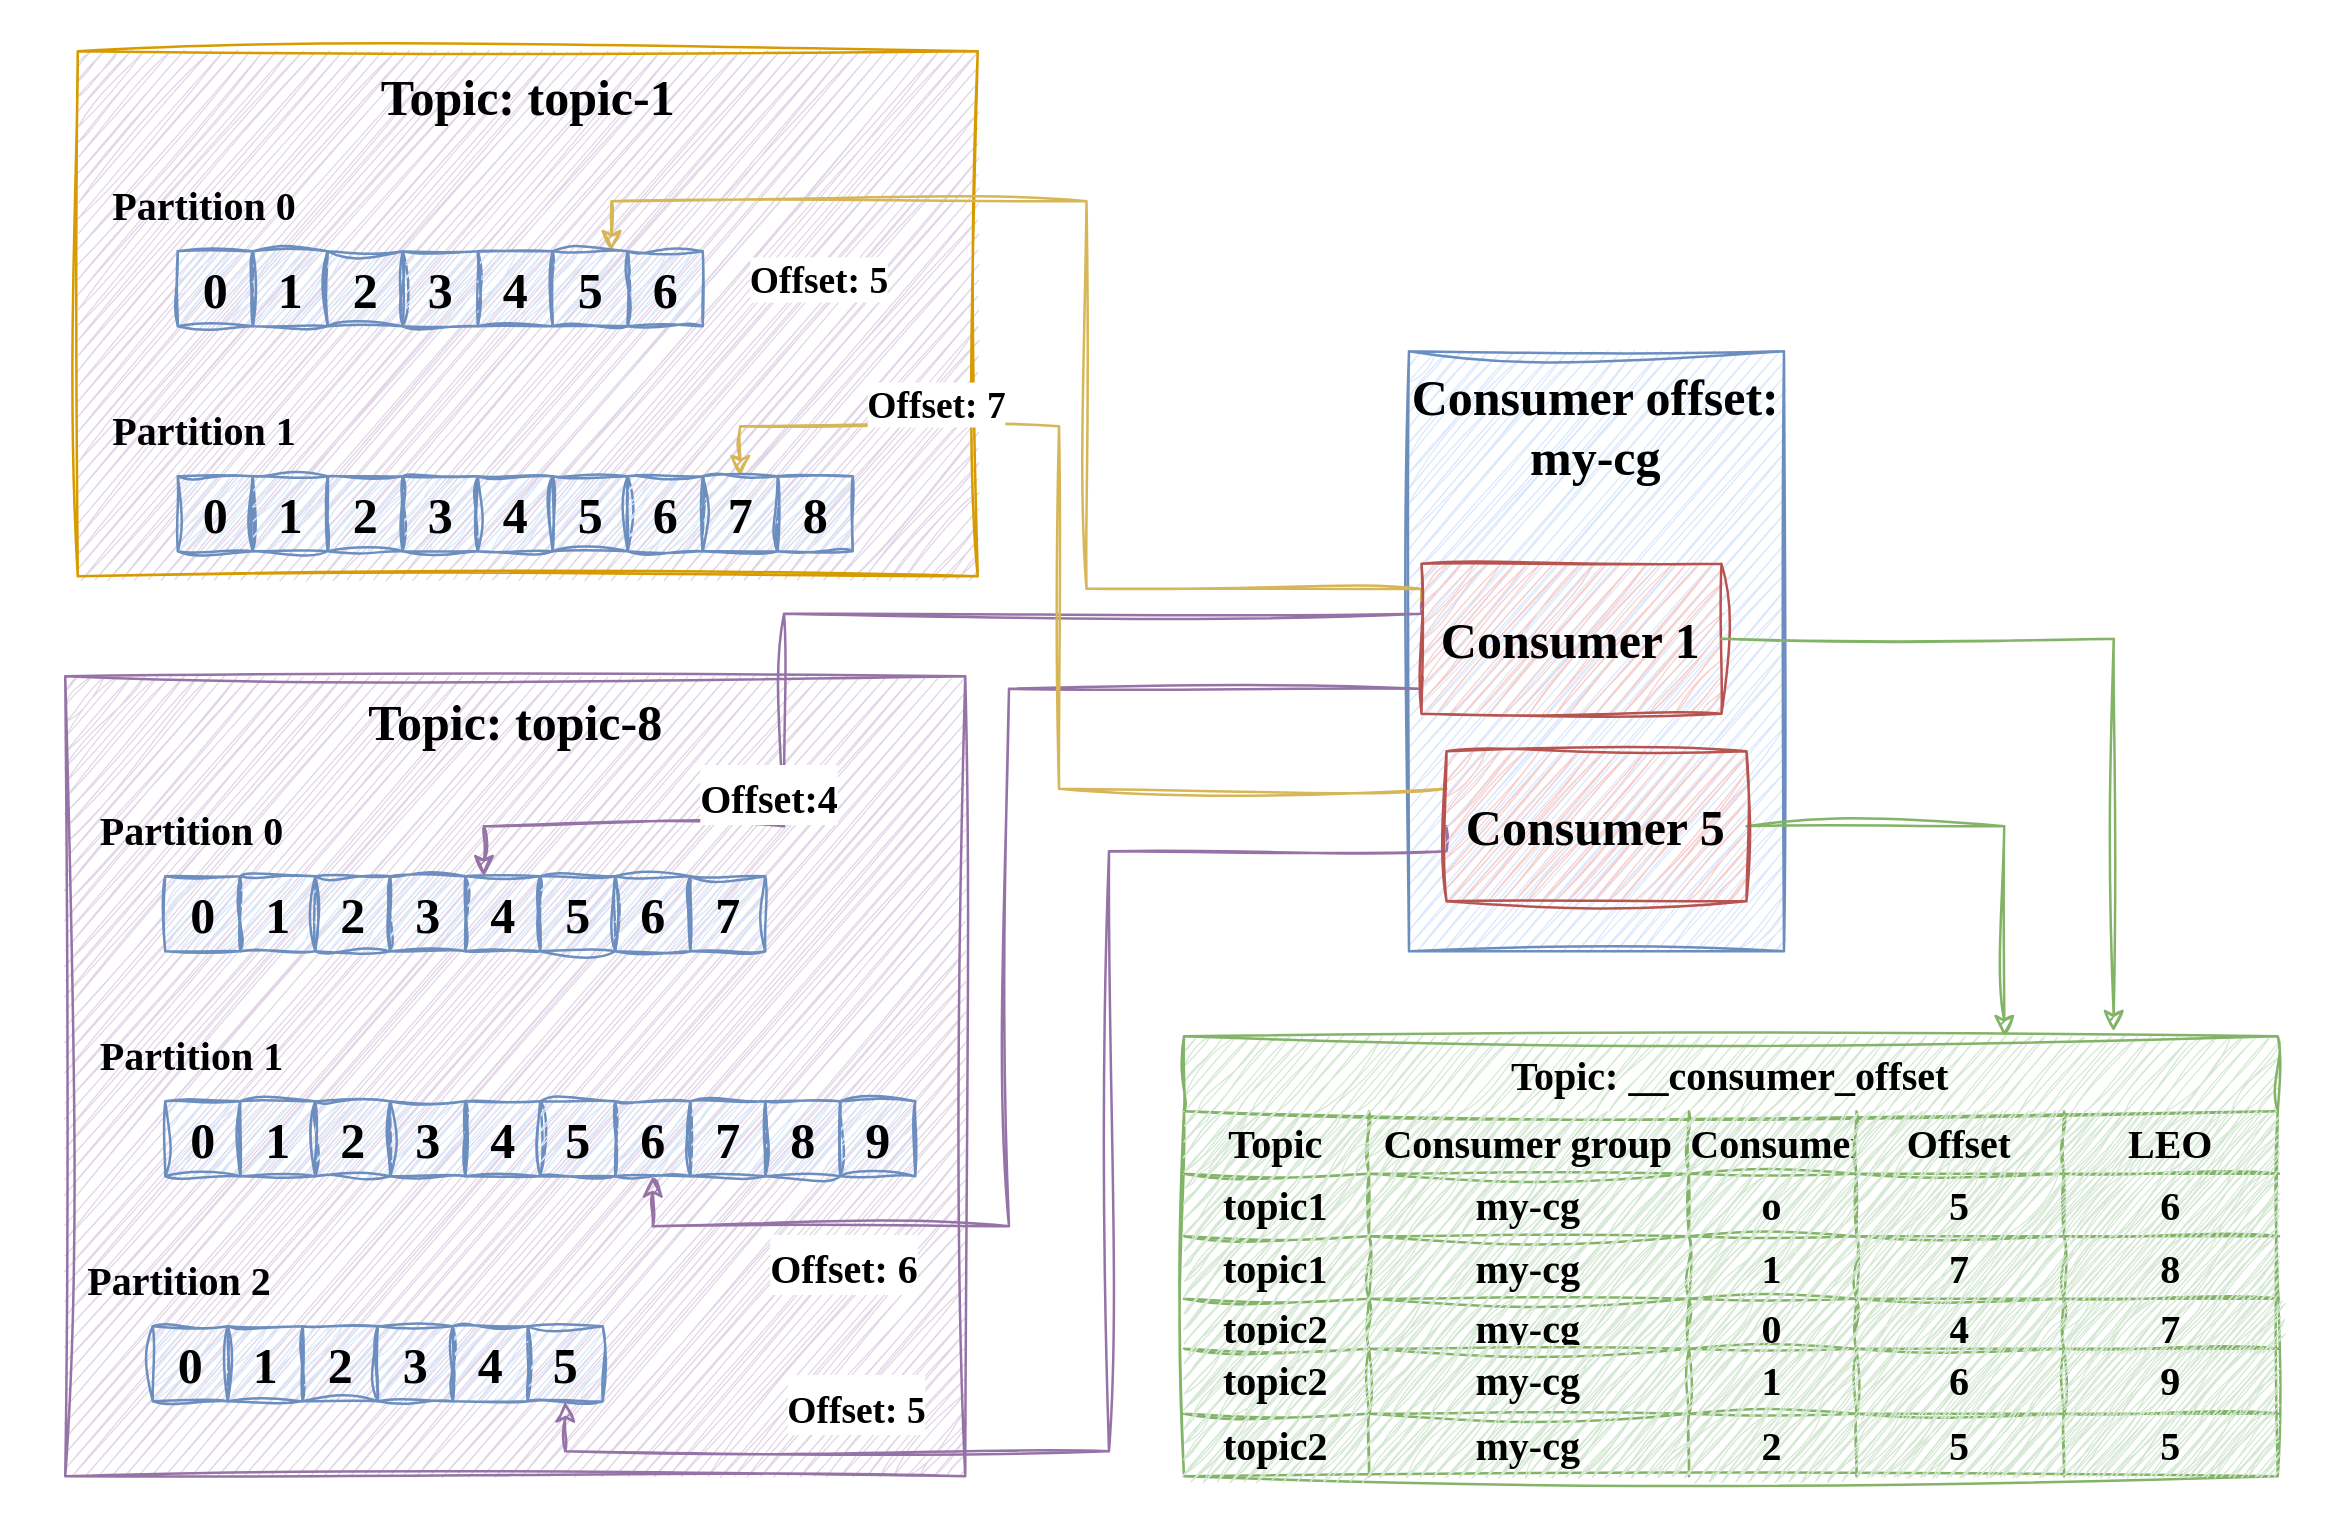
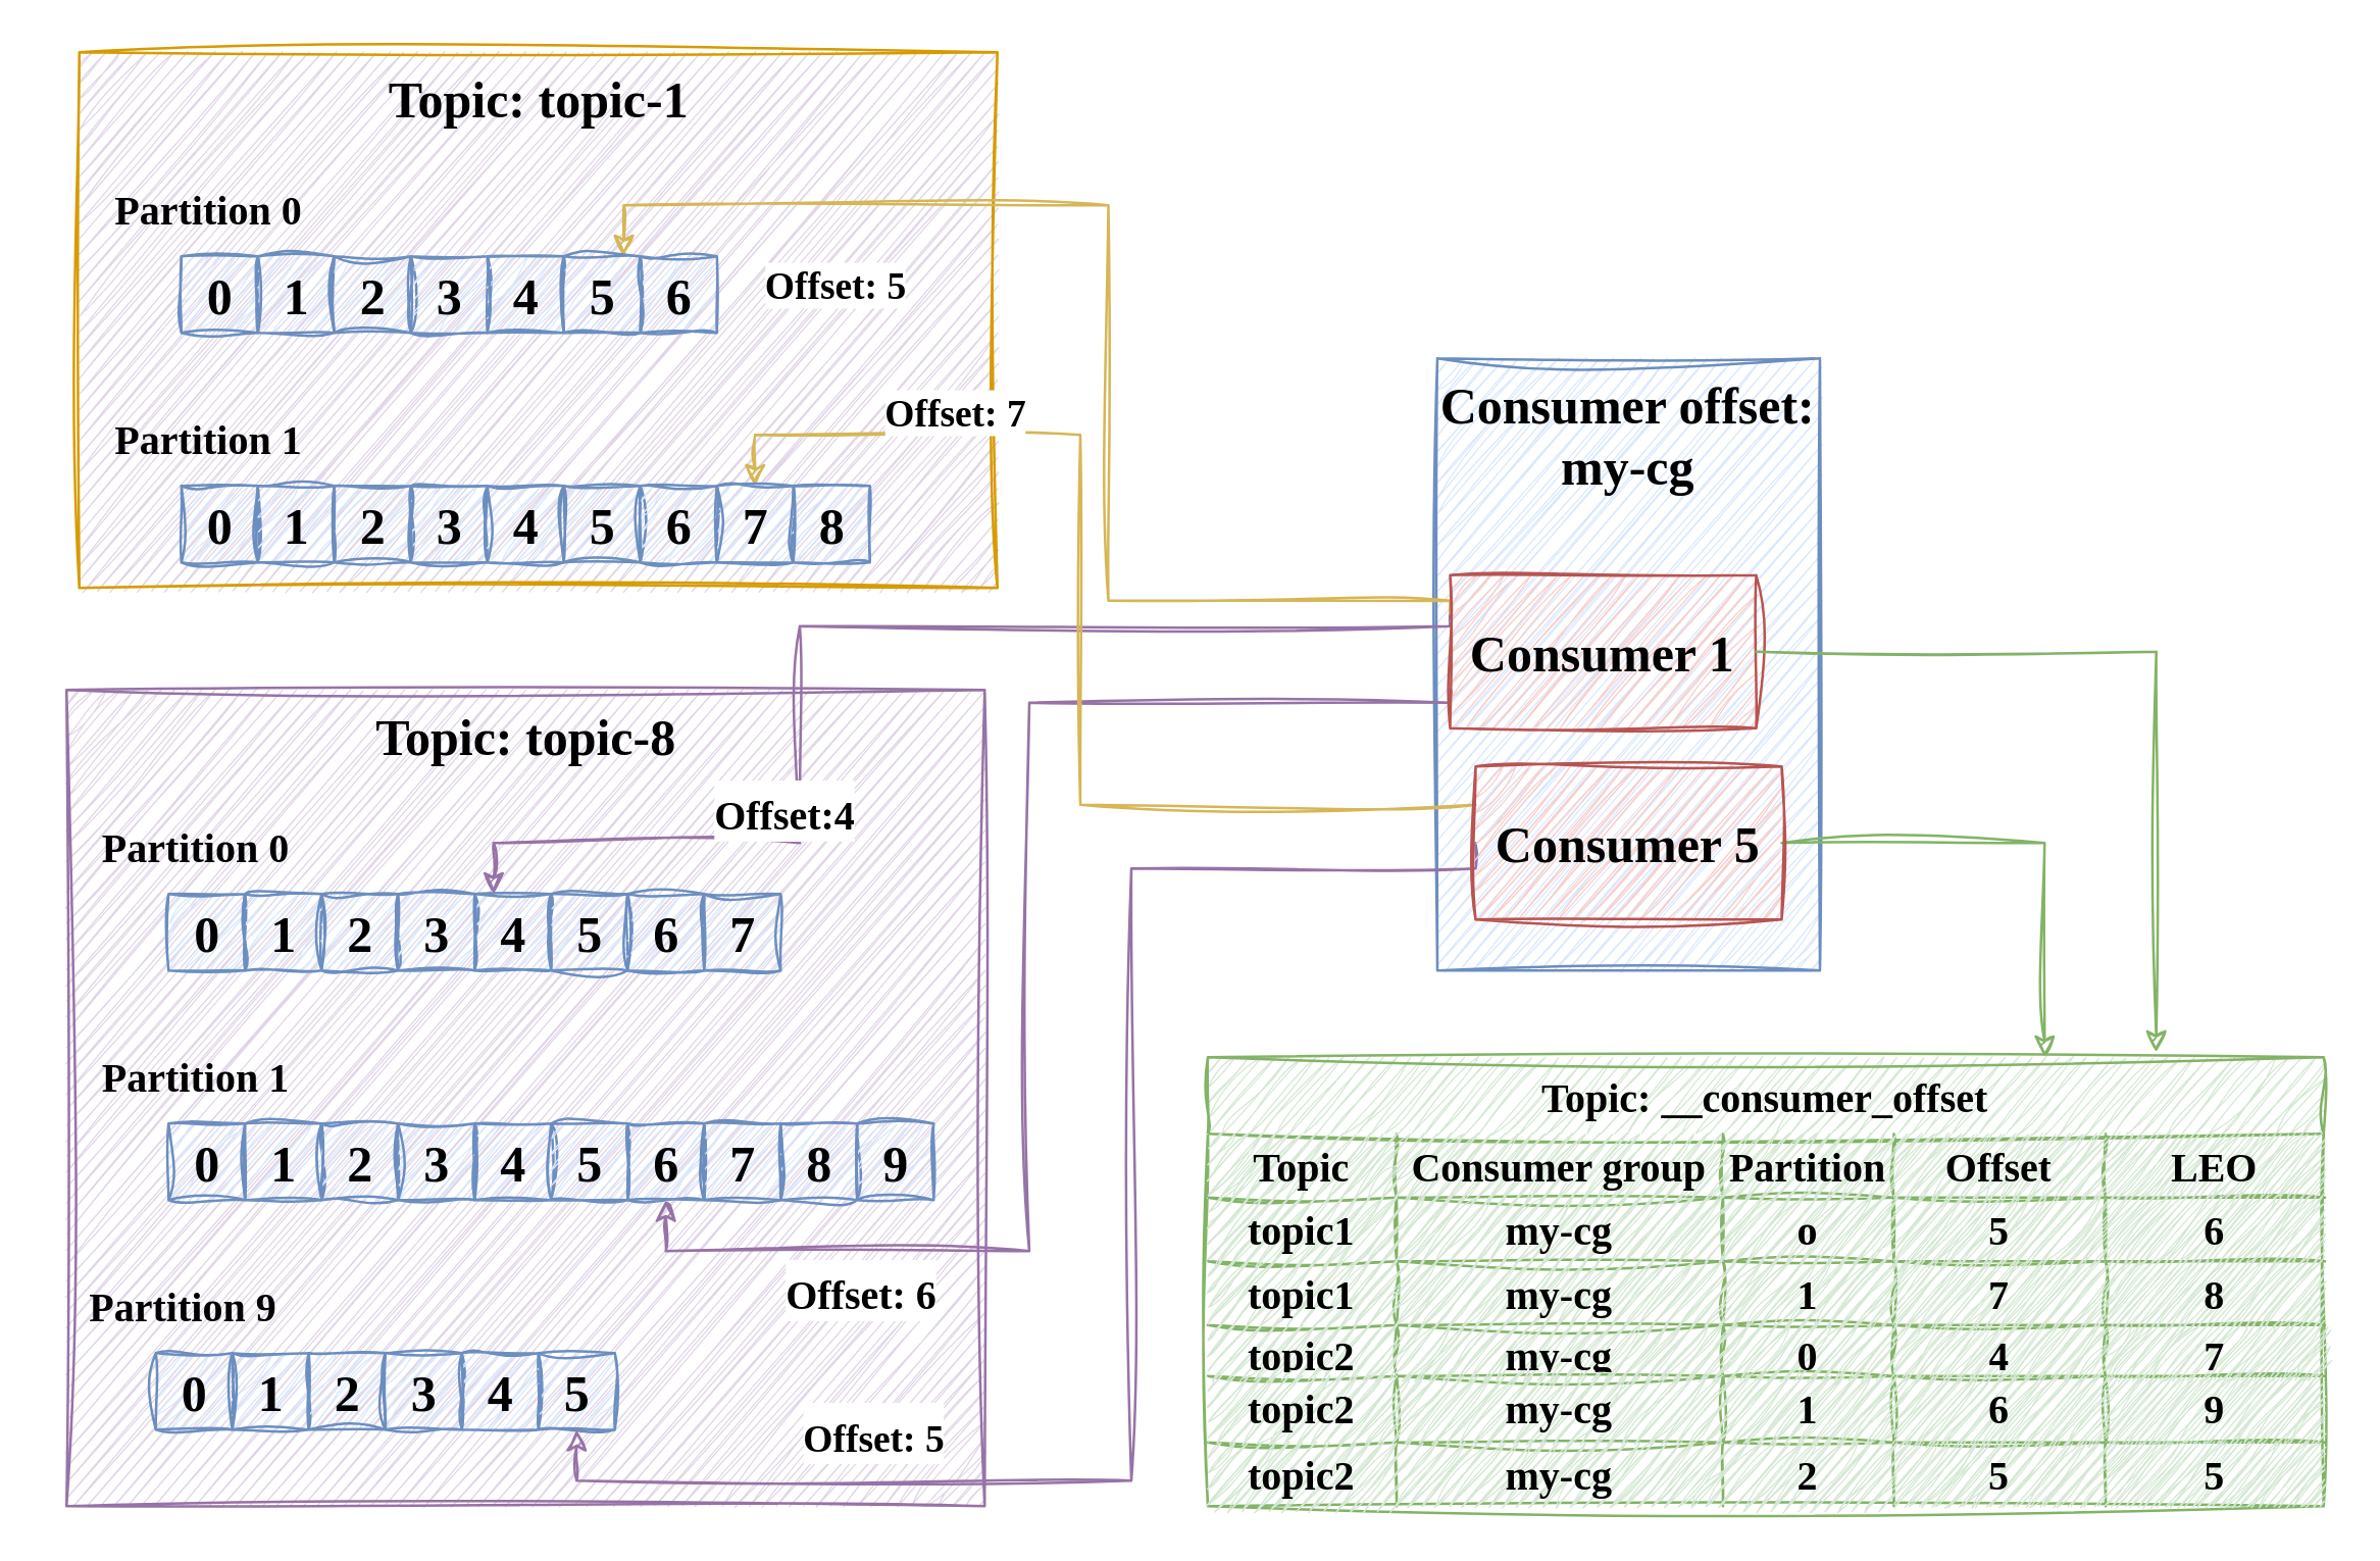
- <mxCell id="49" value="Consumer" style="shape=partialRectangle;html=1;whiteSpace=wrap;connectable=0;strokeColor=#82b366;overflow=hidden;fillColor=#d5e8d4;top=0;left=0;bottom=0;right=0;pointerEvents=1;fontSize=16;sketch=1;hachureGap=4;jiggle=2;curveFitting=1;fontFamily=Architects Daughter;fontSource=https%3A%2F%2Ffonts.googleapis.com%2Fcss%3Ffamily%3DArchitects%2BDaughter;fontStyle=1" parent="46" vertex="1"><mxGeometry x="202" width="67" height="25" as="geometry"><mxRectangle width="67" height="25" as="alternateBounds" /></mxGeometry></mxCell>
+ <mxCell id="49" value="Partition" style="shape=partialRectangle;html=1;whiteSpace=wrap;connectable=0;strokeColor=#82b366;overflow=hidden;fillColor=#d5e8d4;top=0;left=0;bottom=0;right=0;pointerEvents=1;fontSize=16;sketch=1;hachureGap=4;jiggle=2;curveFitting=1;fontFamily=Architects Daughter;fontSource=https%3A%2F%2Ffonts.googleapis.com%2Fcss%3Ffamily%3DArchitects%2BDaughter;fontStyle=1" parent="46" vertex="1"><mxGeometry x="202" width="67" height="25" as="geometry"><mxRectangle width="67" height="25" as="alternateBounds" /></mxGeometry></mxCell>
- <mxCell id="30" value="&lt;font style=&quot;font-size: 16px;&quot;&gt;&lt;b&gt;Partition 2&lt;/b&gt;&lt;/font&gt;" style="text;html=1;align=center;verticalAlign=middle;resizable=0;points=[];autosize=1;strokeColor=none;fillColor=none;fontSize=20;fontFamily=Architects Daughter;" parent="1" vertex="1"><mxGeometry x="20.5" y="490" width="100" height="40" as="geometry" /></mxCell>
+ <mxCell id="30" value="&lt;font style=&quot;font-size: 16px;&quot;&gt;&lt;b&gt;Partition 9&lt;/b&gt;&lt;/font&gt;" style="text;html=1;align=center;verticalAlign=middle;resizable=0;points=[];autosize=1;strokeColor=none;fillColor=none;fontSize=20;fontFamily=Architects Daughter;" parent="1" vertex="1"><mxGeometry x="20.5" y="490" width="100" height="40" as="geometry" /></mxCell>
